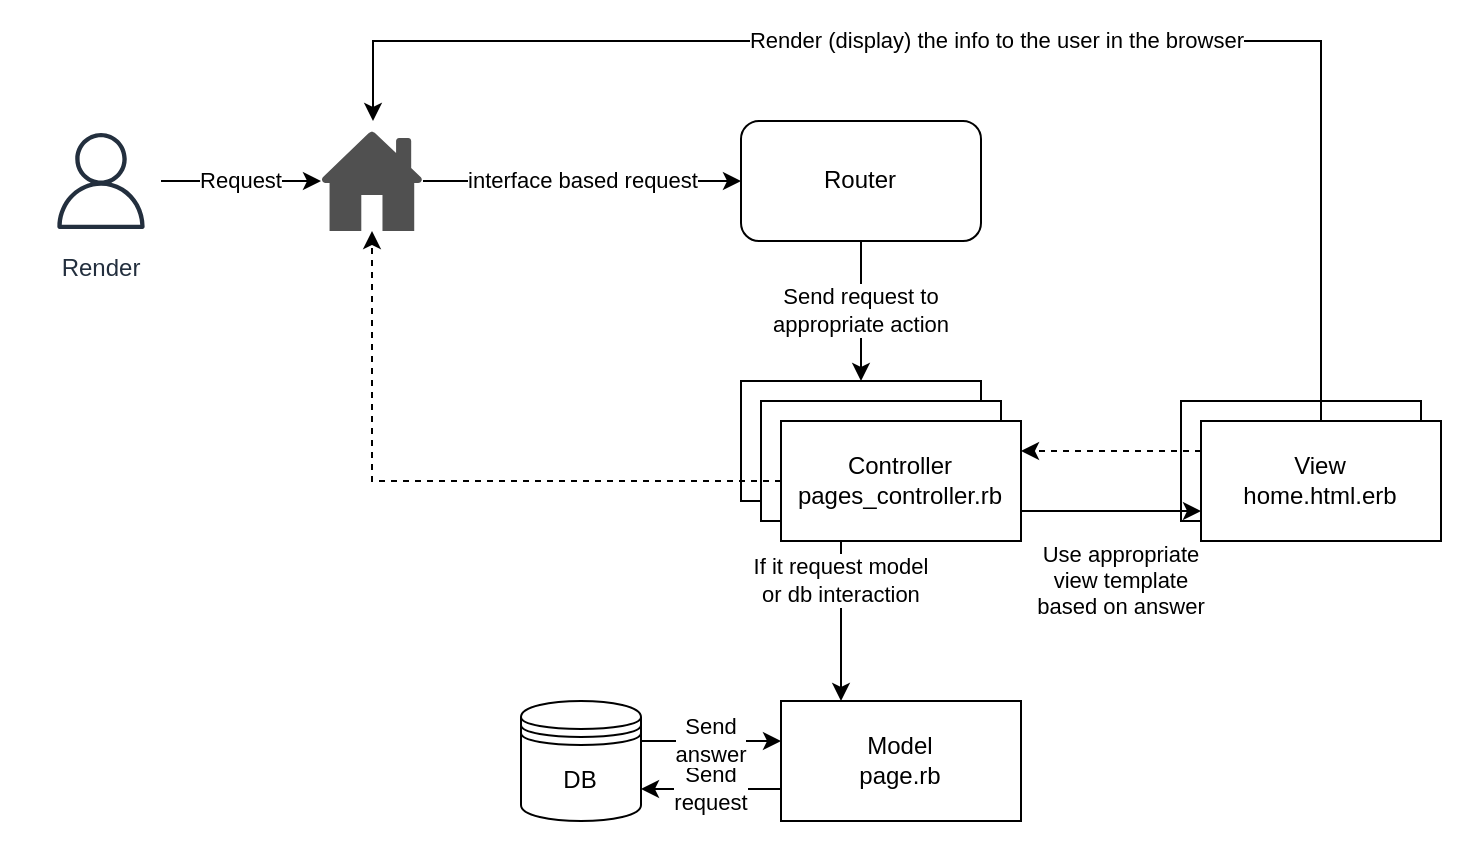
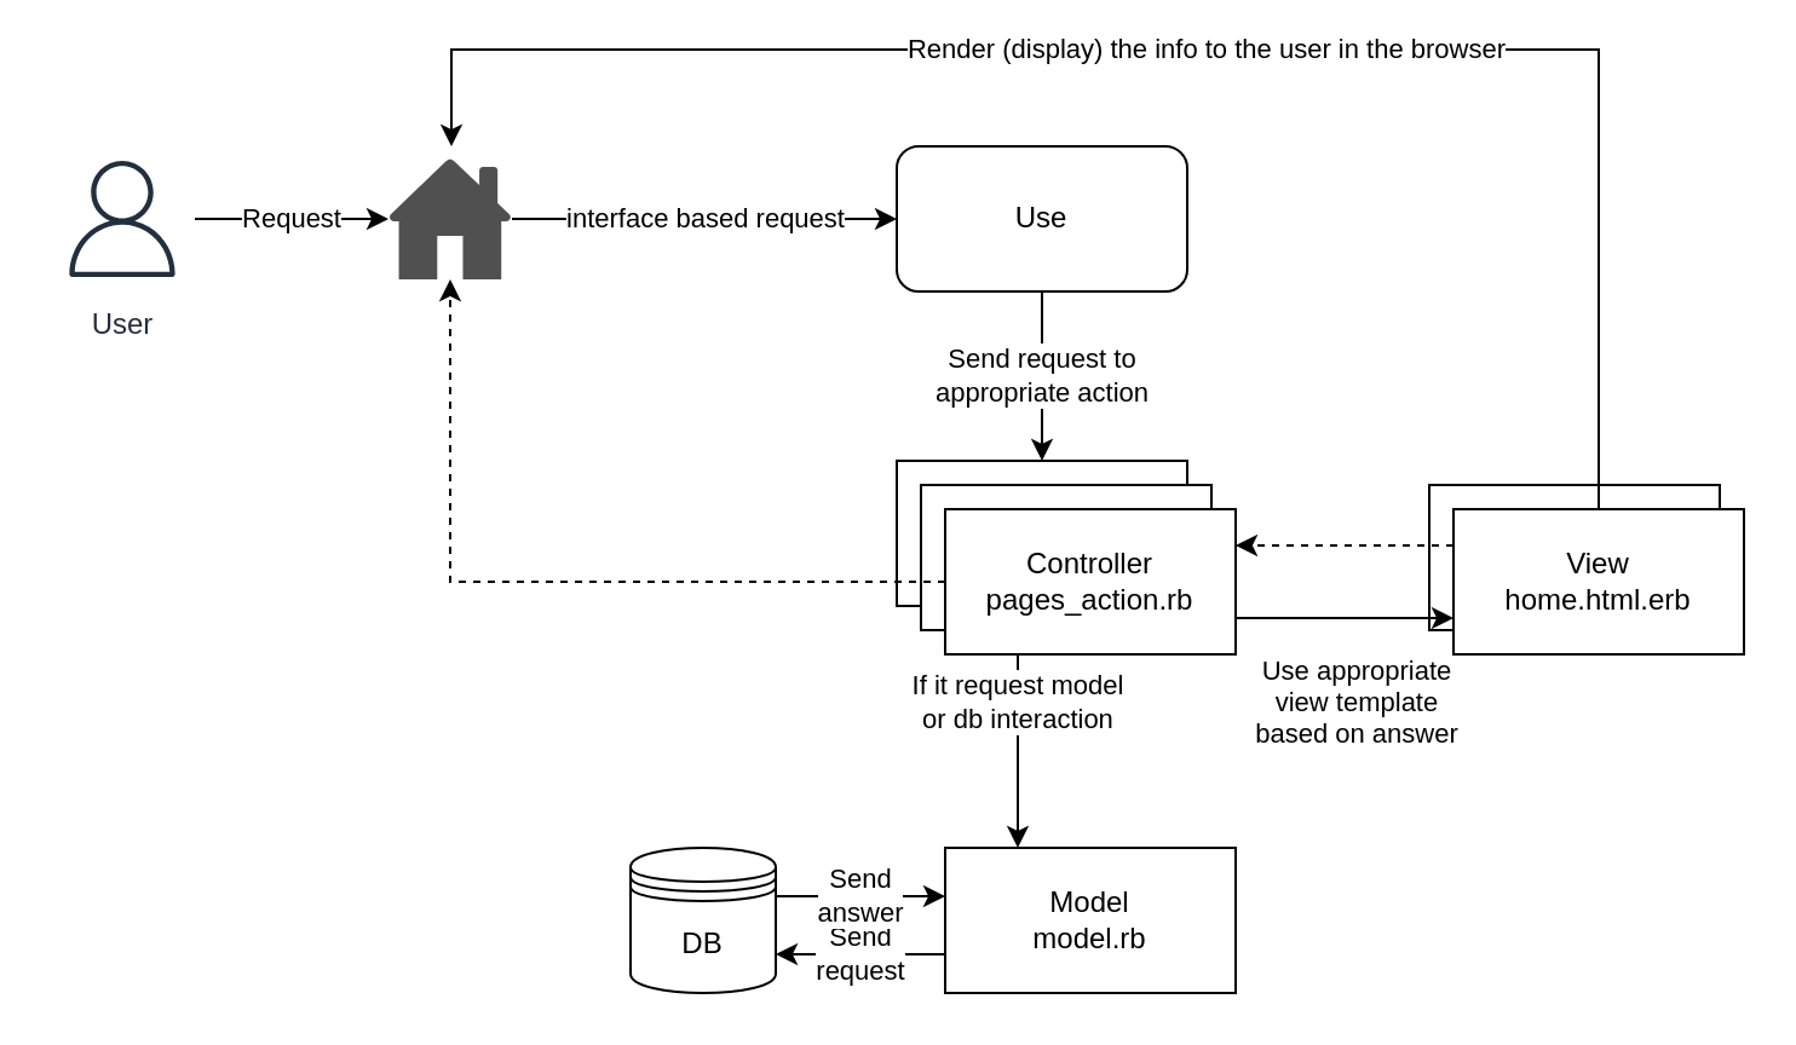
- <mxCell id="7" value="Router" style="rounded=1;whiteSpace=wrap;html=1;" vertex="1" parent="1"><mxGeometry x="370" y="60" width="120" height="60" as="geometry" /></mxCell>
+ <mxCell id="7" value="Use" style="rounded=1;whiteSpace=wrap;html=1;" vertex="1" parent="1"><mxGeometry x="370" y="60" width="120" height="60" as="geometry" /></mxCell>
- <mxCell id="3" value="Render" style="outlineConnect=0;fontColor=#232F3E;gradientColor=none;strokeColor=#232F3E;fillColor=#ffffff;dashed=0;verticalLabelPosition=bottom;verticalAlign=top;align=center;html=1;fontSize=12;fontStyle=0;aspect=fixed;shape=mxgraph.aws4.resourceIcon;resIcon=mxgraph.aws4.user;" vertex="1" parent="1"><mxGeometry x="20" y="60" width="60" height="60" as="geometry" /></mxCell>
+ <mxCell id="3" value="User" style="outlineConnect=0;fontColor=#232F3E;gradientColor=none;strokeColor=#232F3E;fillColor=#ffffff;dashed=0;verticalLabelPosition=bottom;verticalAlign=top;align=center;html=1;fontSize=12;fontStyle=0;aspect=fixed;shape=mxgraph.aws4.resourceIcon;resIcon=mxgraph.aws4.user;" vertex="1" parent="1"><mxGeometry x="20" y="60" width="60" height="60" as="geometry" /></mxCell>
- <mxCell id="12" value="Controller&lt;br&gt;pages_controller.rb" style="rounded=0;whiteSpace=wrap;html=1;" vertex="1" parent="1"><mxGeometry x="390" y="210" width="120" height="60" as="geometry" /></mxCell>
+ <mxCell id="12" value="Controller&lt;br&gt;pages_action.rb" style="rounded=0;whiteSpace=wrap;html=1;" vertex="1" parent="1"><mxGeometry x="390" y="210" width="120" height="60" as="geometry" /></mxCell>
- <mxCell id="19" value="Model&lt;br&gt;page.rb" style="rounded=0;whiteSpace=wrap;html=1;" vertex="1" parent="1"><mxGeometry x="390" y="350" width="120" height="60" as="geometry" /></mxCell>
+ <mxCell id="19" value="Model&lt;br&gt;model.rb" style="rounded=0;whiteSpace=wrap;html=1;" vertex="1" parent="1"><mxGeometry x="390" y="350" width="120" height="60" as="geometry" /></mxCell>
